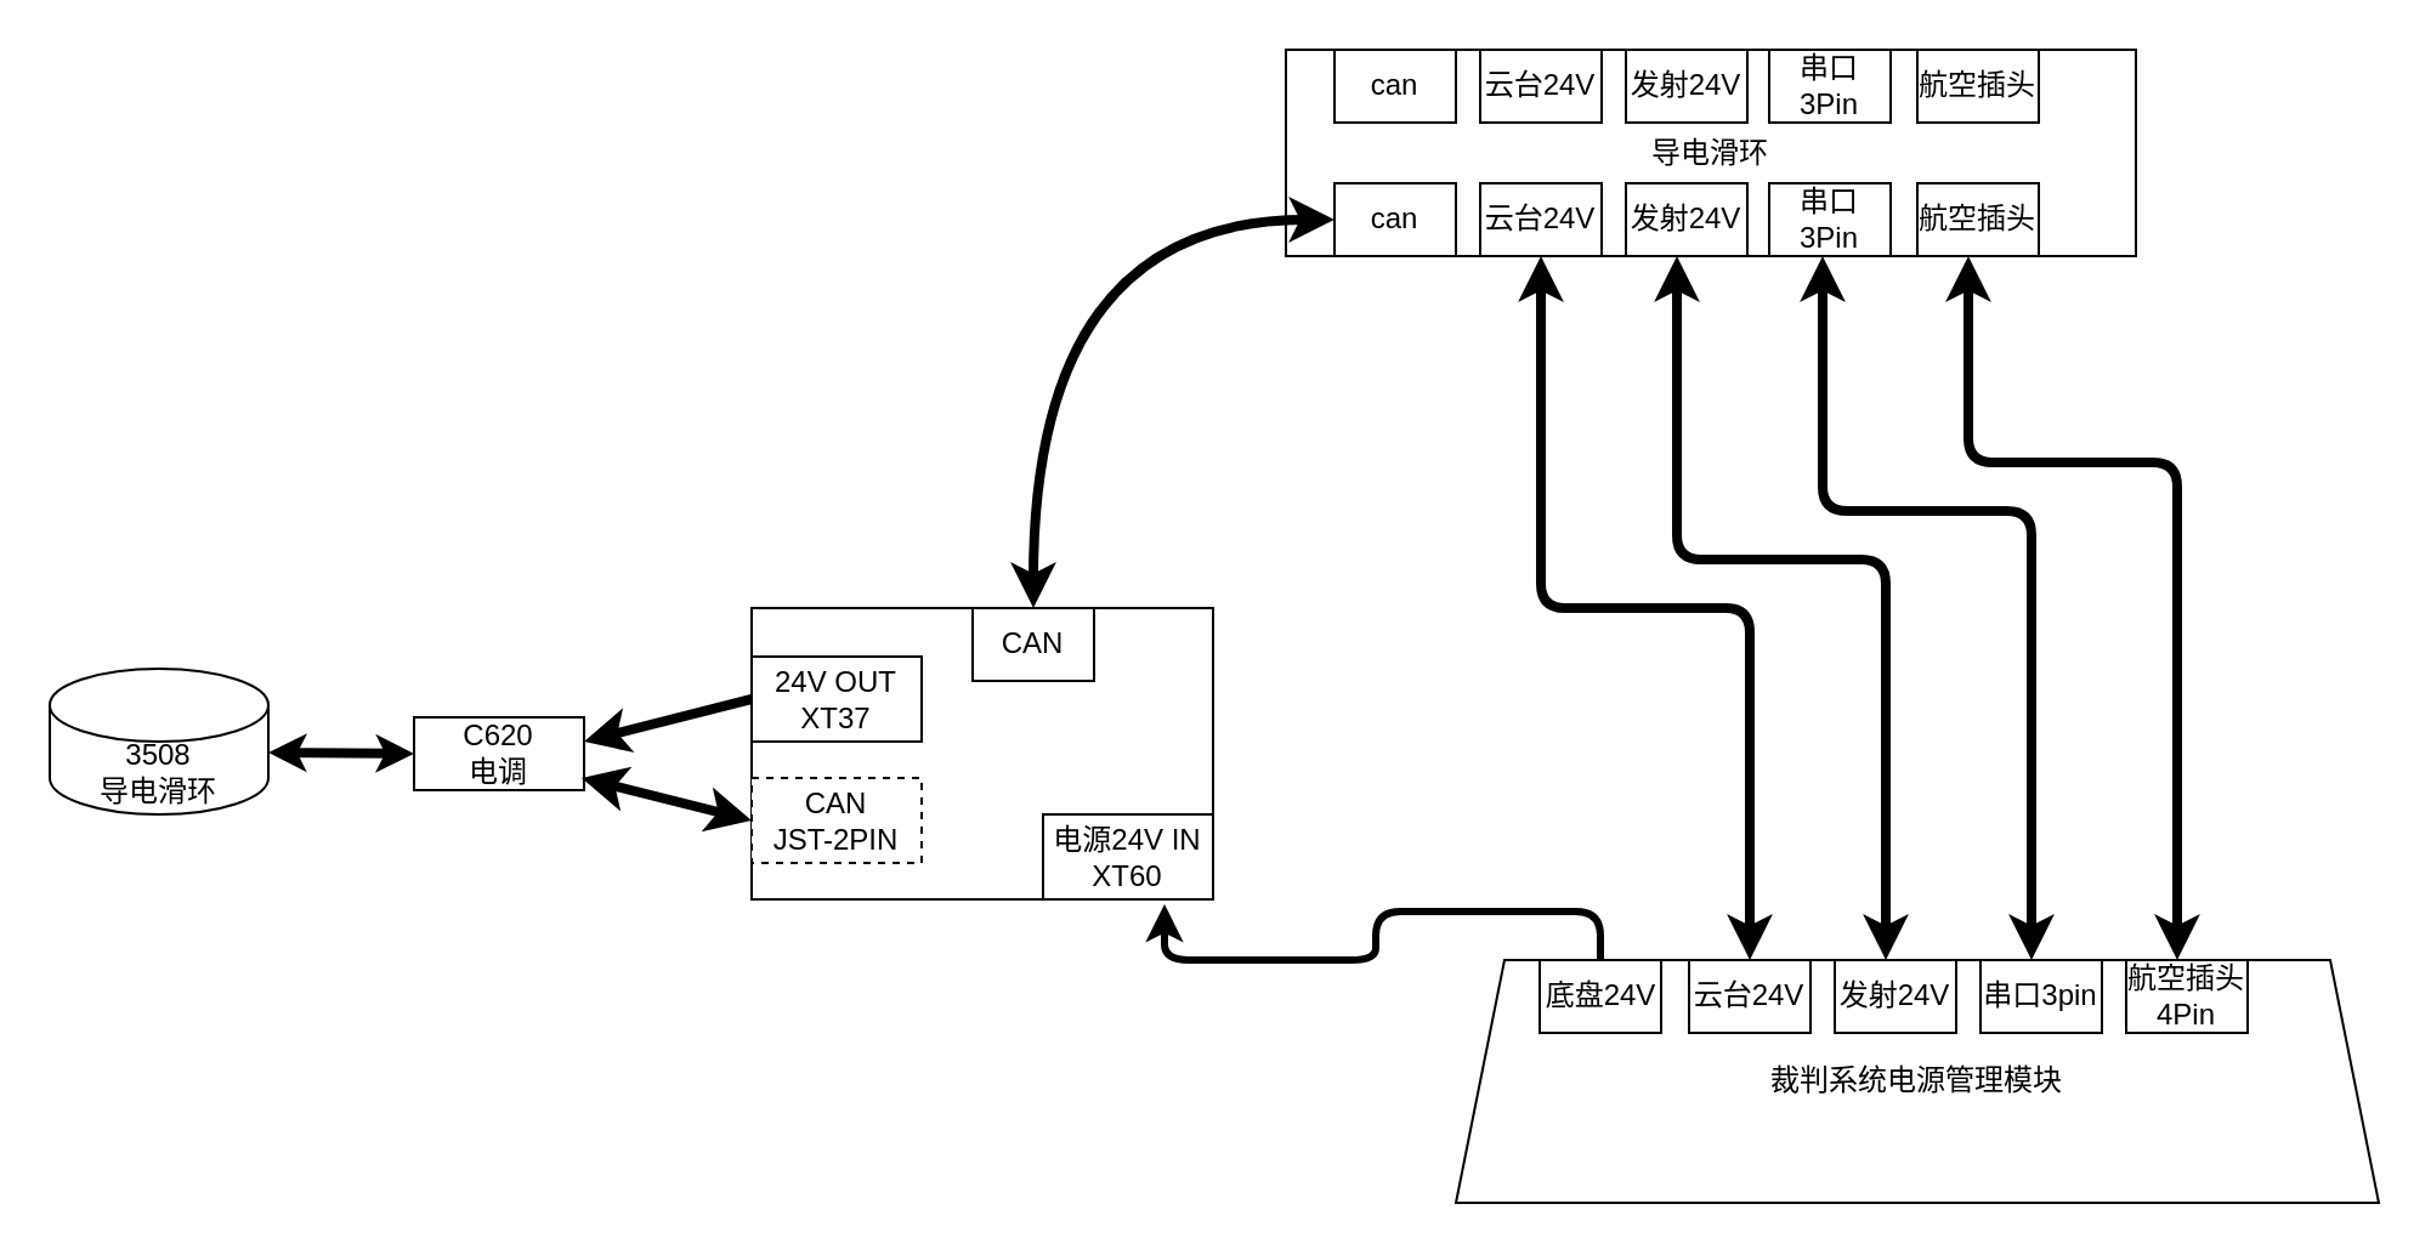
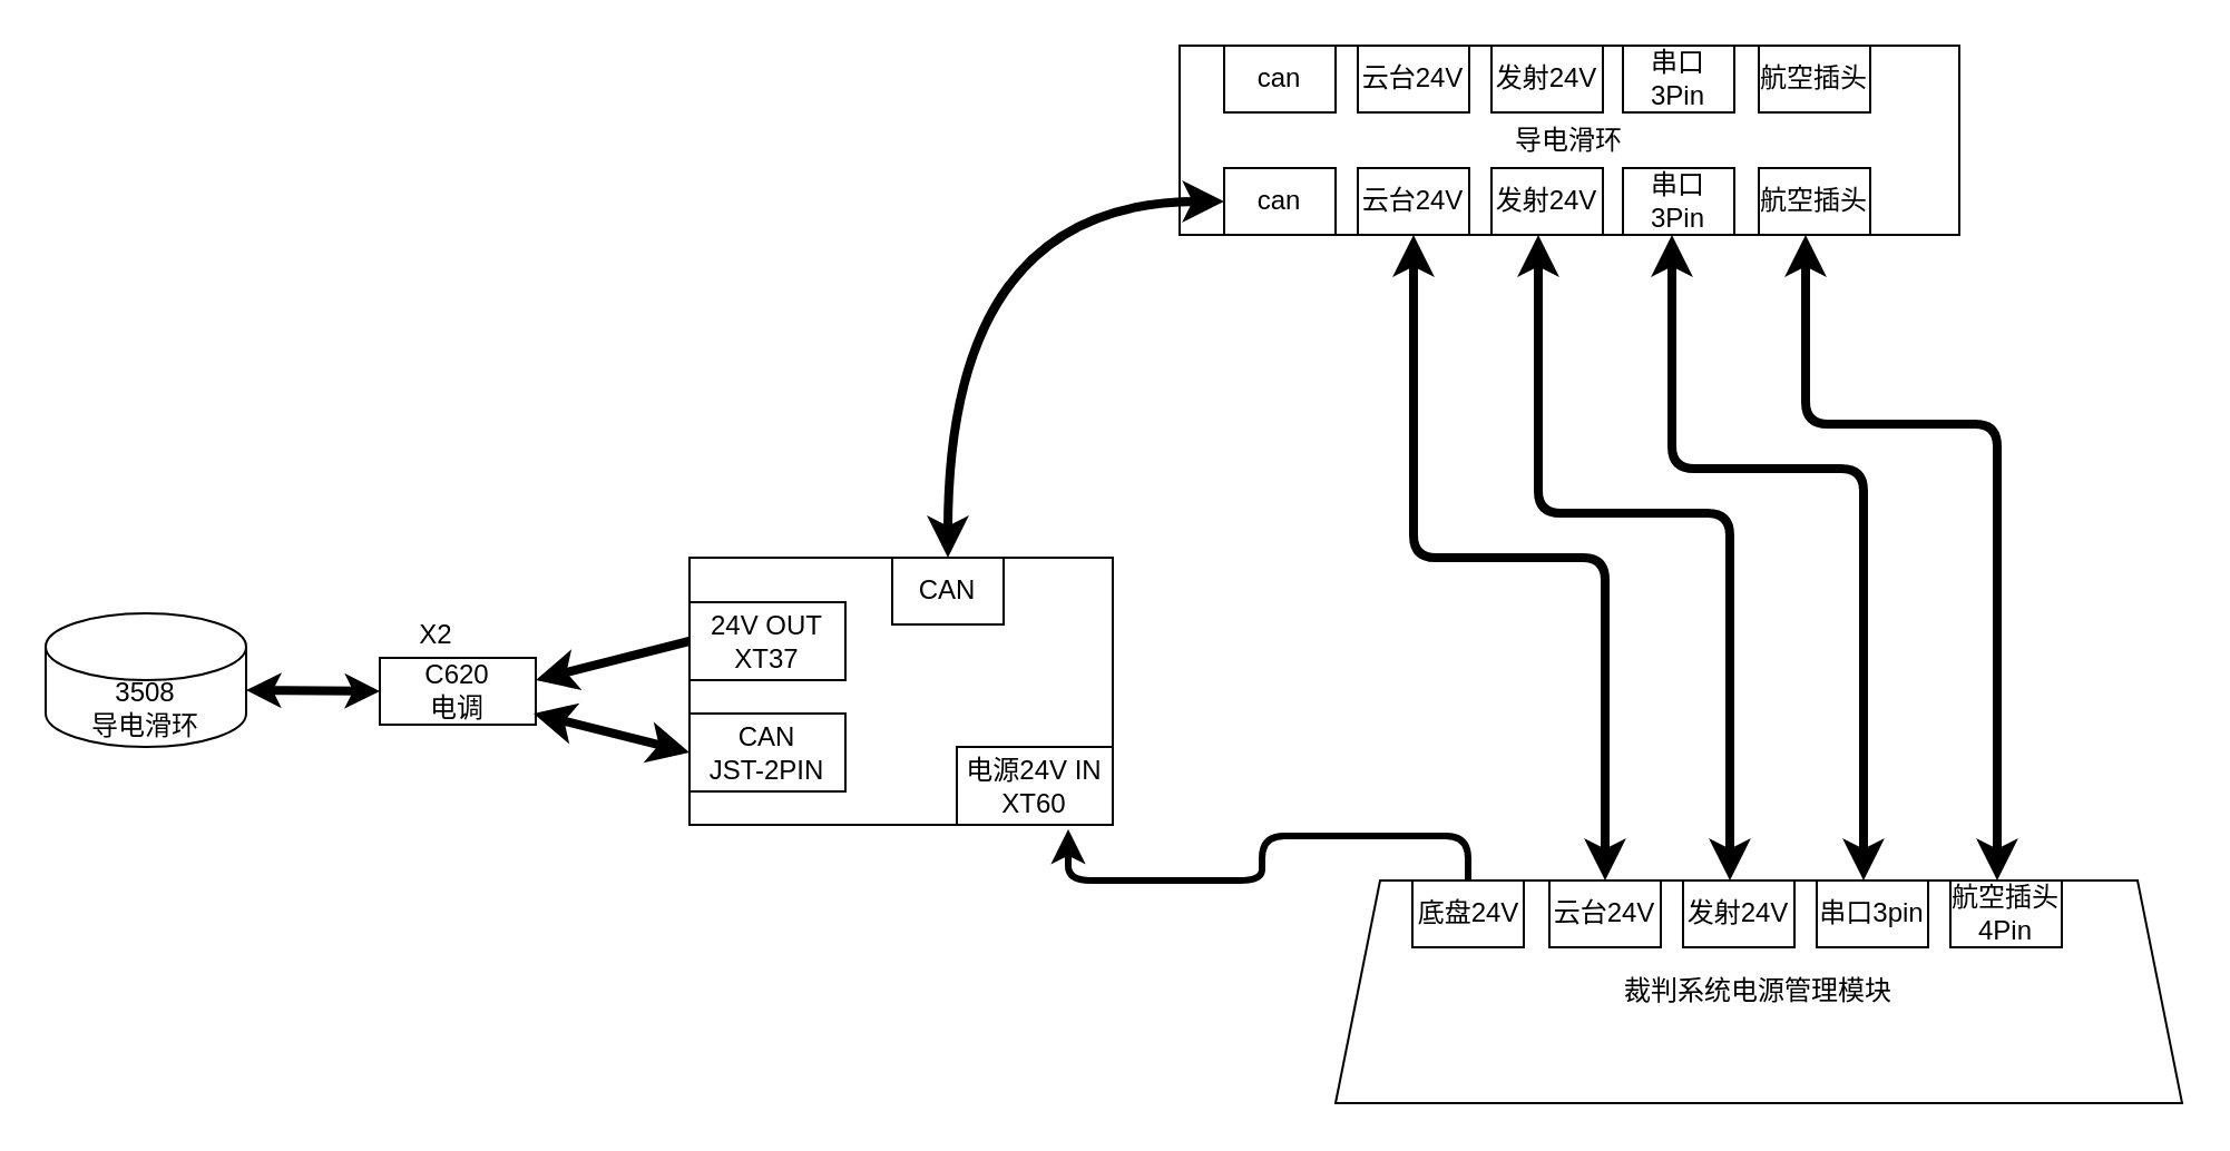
+ <mxCell id="18" value="X2" style="text;html=1;align=center;verticalAlign=middle;resizable=0;points=[];autosize=1;" vertex="1" parent="1"><mxGeometry x="180" y="275" width="30" height="20" as="geometry" /></mxCell>
- <mxCell id="14" value="CAN&lt;br&gt;JST-2PIN" style="whiteSpace=wrap;html=1;dashed=1;" vertex="1" parent="1"><mxGeometry x="309" y="320" width="70" height="35" as="geometry" /></mxCell>
+ <mxCell id="14" value="CAN&lt;br&gt;JST-2PIN" style="whiteSpace=wrap;html=1;" vertex="1" parent="1"><mxGeometry x="309" y="320" width="70" height="35" as="geometry" /></mxCell>
